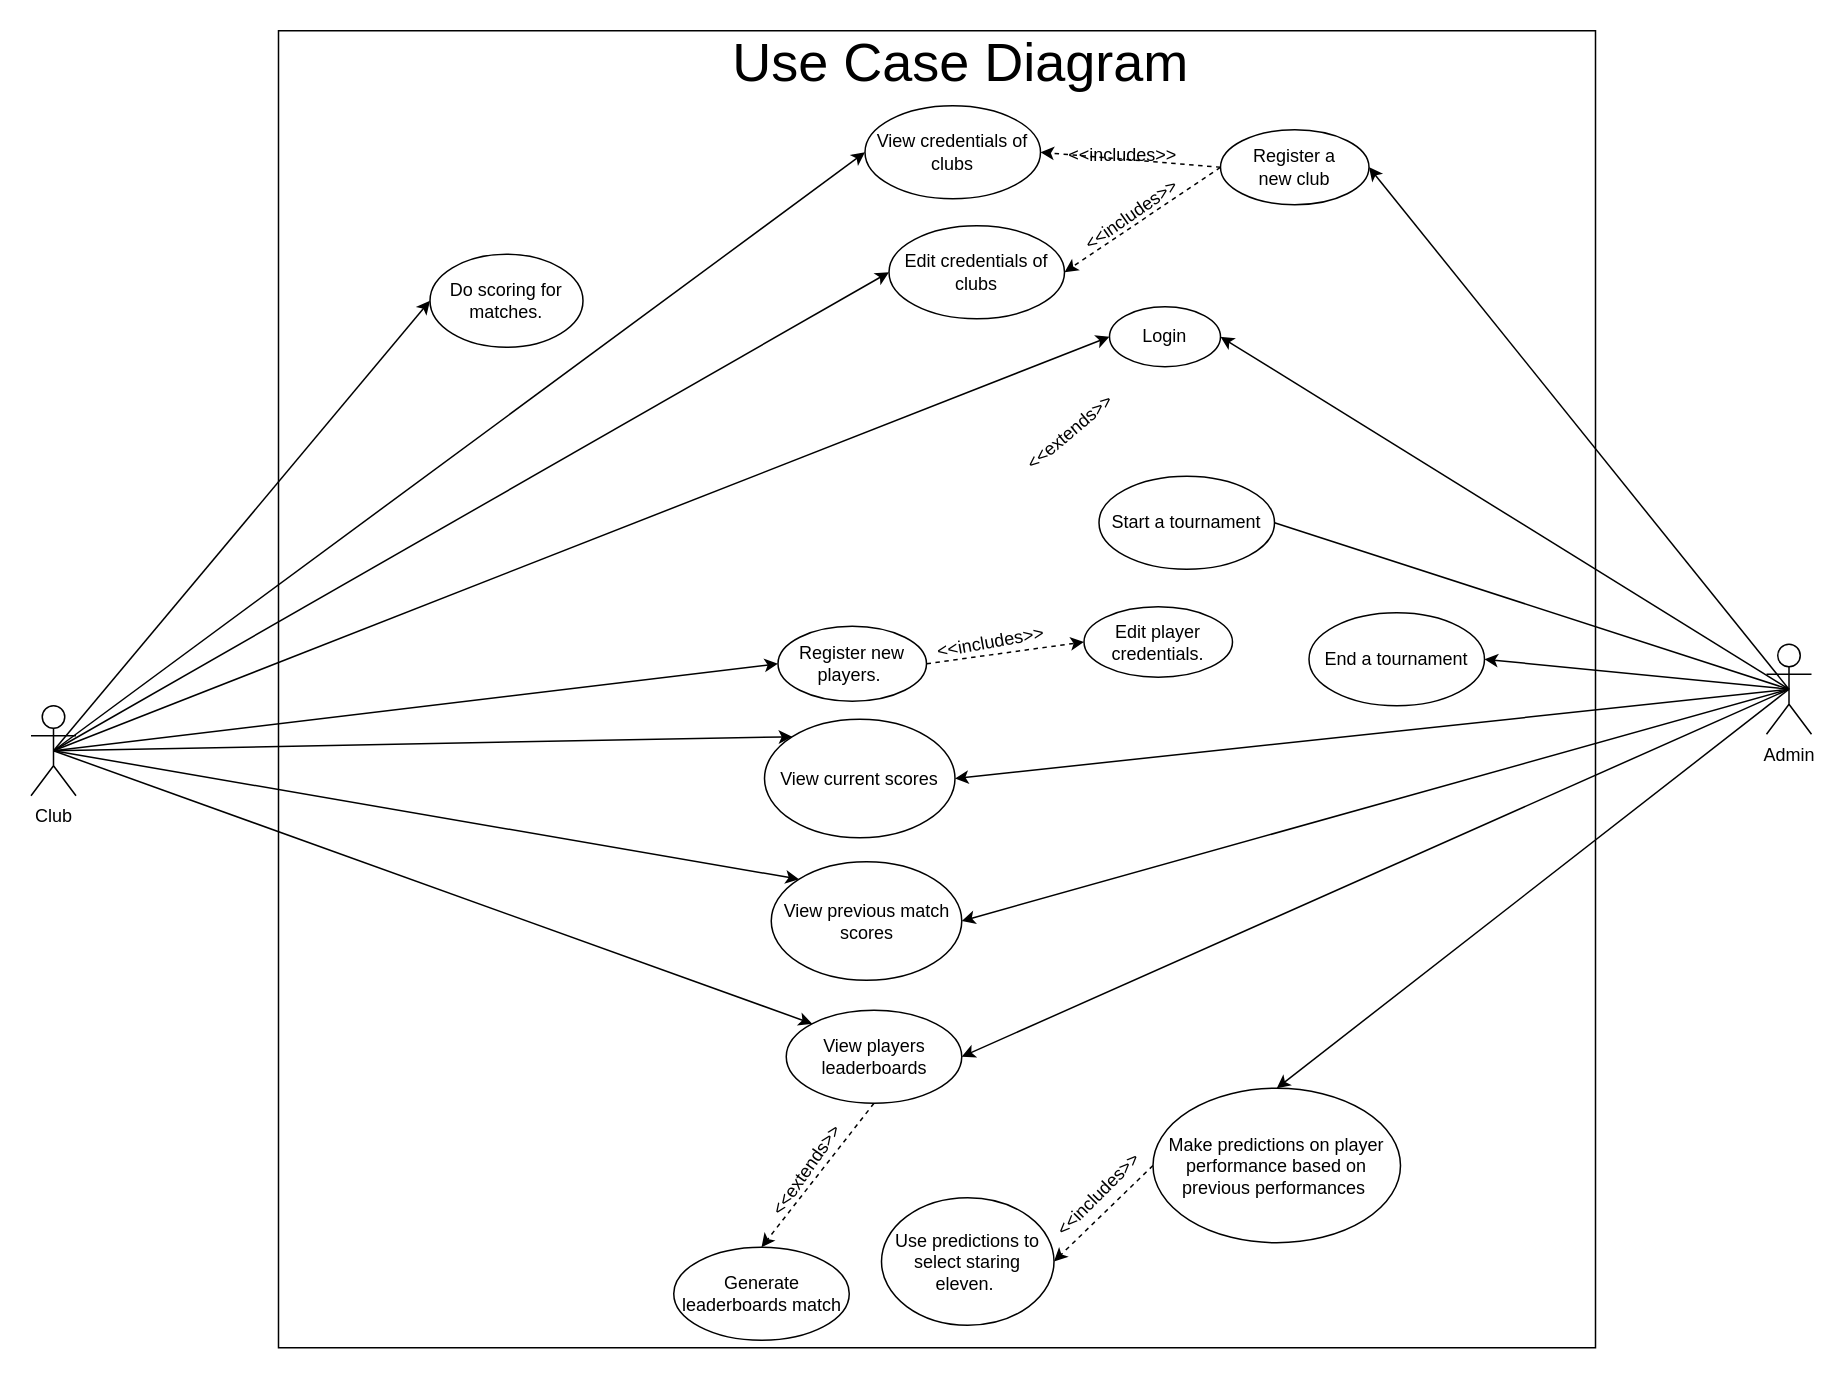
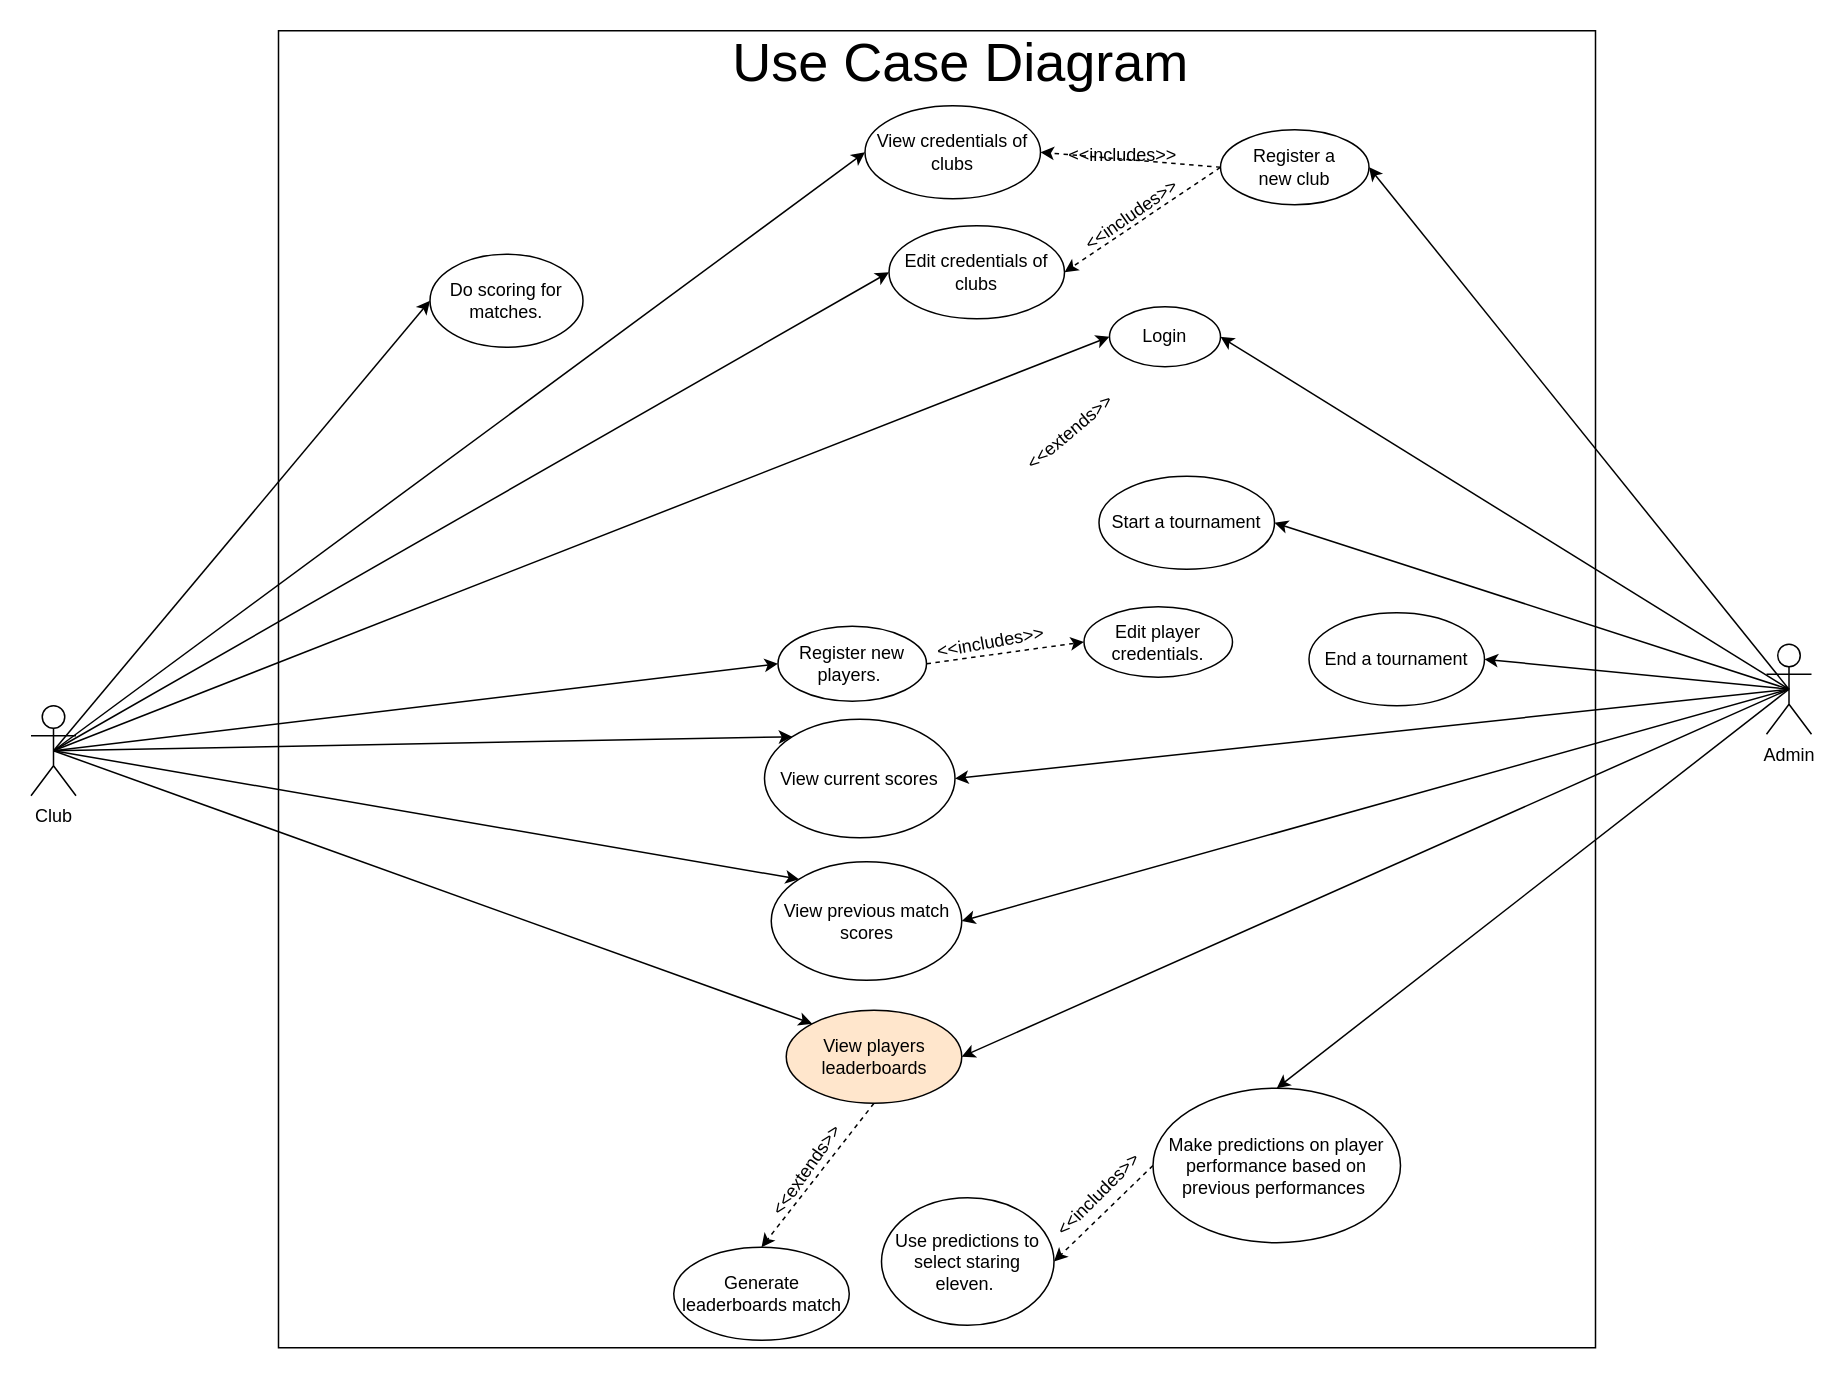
- <mxCell id="18" value="" style="endArrow=none;html=1;rounded=0;exitX=0.5;exitY=0.5;exitDx=0;exitDy=0;exitPerimeter=0;entryX=1;entryY=0.5;entryDx=0;entryDy=0;" parent="1" source="3" target="10" edge="1"><mxGeometry width="50" height="50" relative="1" as="geometry"><mxPoint x="265" y="354" as="sourcePoint" /><mxPoint x="315" y="304" as="targetPoint" /></mxGeometry></mxCell>
+ <mxCell id="18" value="" style="endArrow=classic;html=1;rounded=0;exitX=0.5;exitY=0.5;exitDx=0;exitDy=0;exitPerimeter=0;entryX=1;entryY=0.5;entryDx=0;entryDy=0;" parent="1" source="3" target="10" edge="1"><mxGeometry width="50" height="50" relative="1" as="geometry"><mxPoint x="265" y="354" as="sourcePoint" /><mxPoint x="315" y="304" as="targetPoint" /></mxGeometry></mxCell>
- <mxCell id="9" value="View players leaderboards" style="ellipse;whiteSpace=wrap;html=1;" parent="1" vertex="1"><mxGeometry x="523.5" y="673" width="117" height="62" as="geometry" /></mxCell>
+ <mxCell id="9" value="View players leaderboards" style="ellipse;whiteSpace=wrap;html=1;fillColor=#ffe6cc;" parent="1" vertex="1"><mxGeometry x="523.5" y="673" width="117" height="62" as="geometry" /></mxCell>
